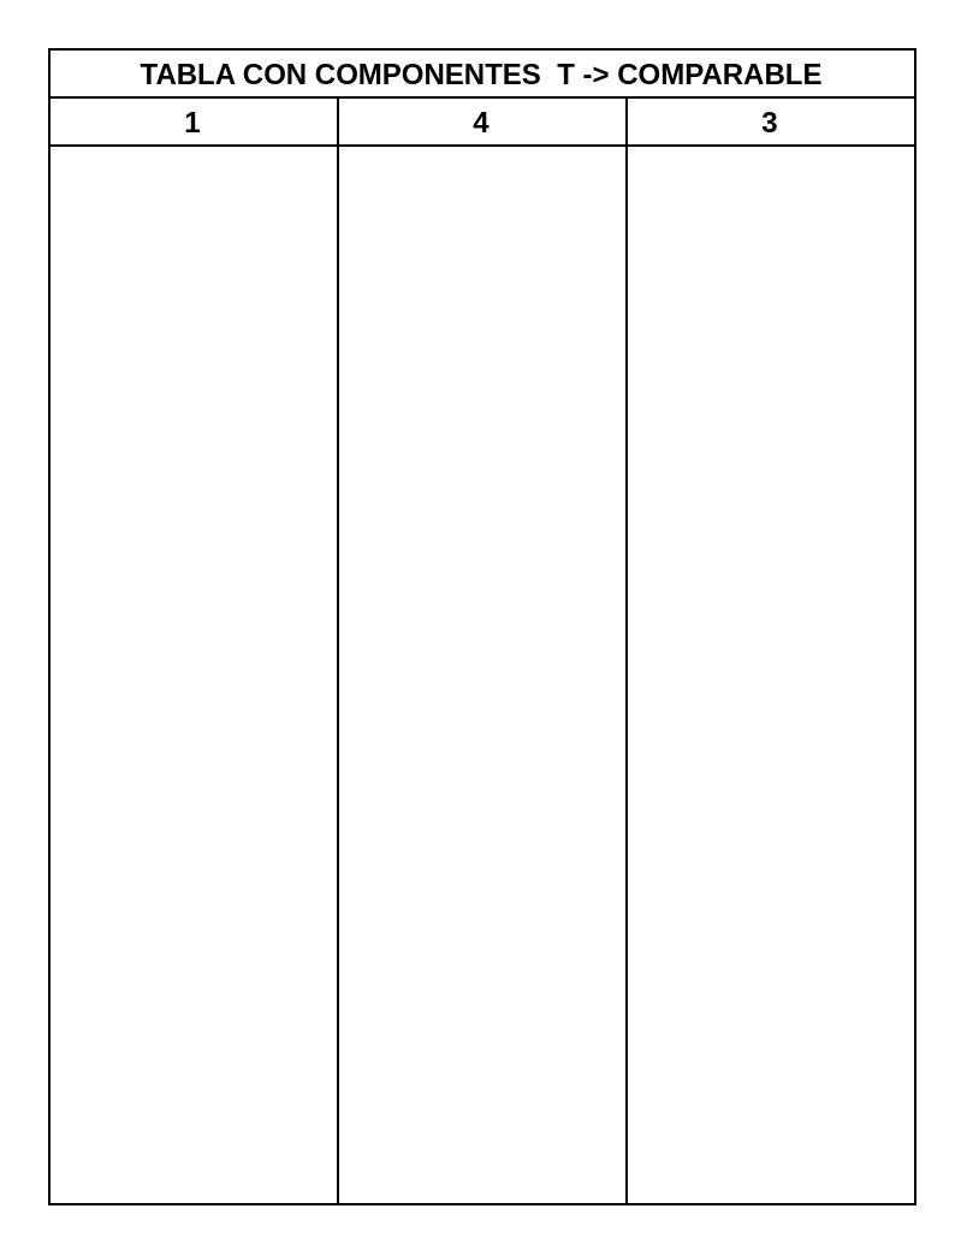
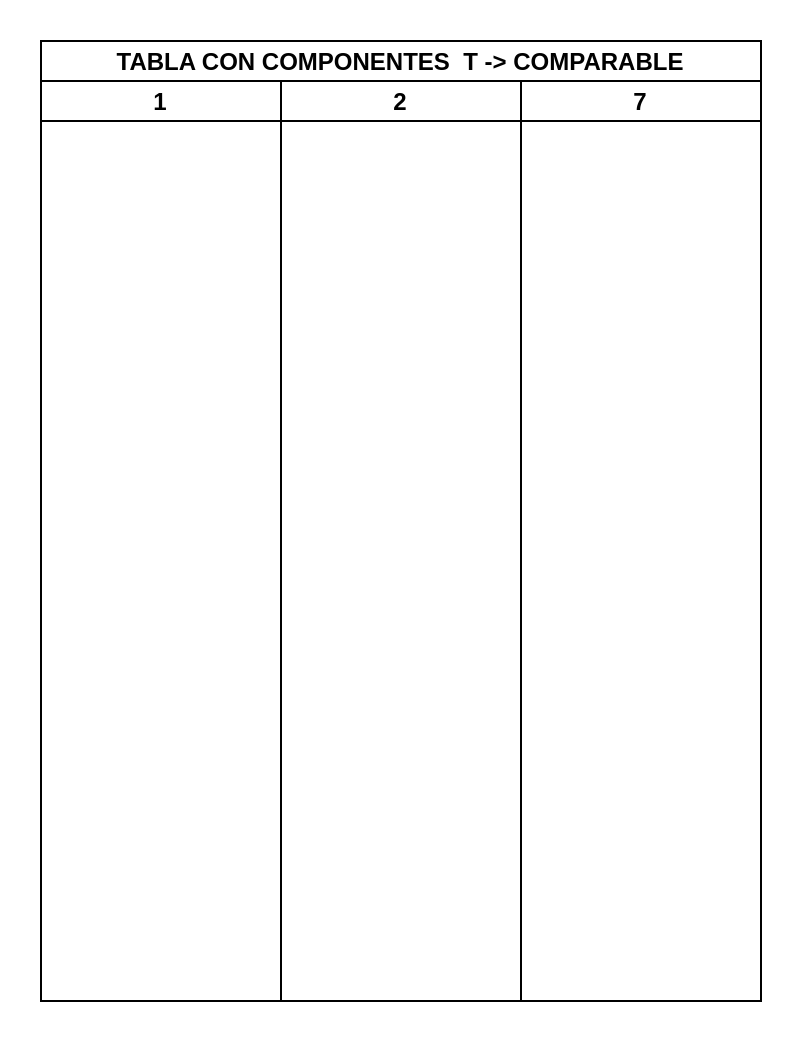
- <mxCell id="4" value="4" style="swimlane;startSize=20;" vertex="1" parent="2"><mxGeometry x="120" y="20" width="120" height="460" as="geometry" /></mxCell>
+ <mxCell id="4" value="2" style="swimlane;startSize=20;" vertex="1" parent="2"><mxGeometry x="120" y="20" width="120" height="460" as="geometry" /></mxCell>
- <mxCell id="5" value="3" style="swimlane;startSize=20;" vertex="1" parent="2"><mxGeometry x="240" y="20" width="120" height="460" as="geometry" /></mxCell>
+ <mxCell id="5" value="7" style="swimlane;startSize=20;" vertex="1" parent="2"><mxGeometry x="240" y="20" width="120" height="460" as="geometry" /></mxCell>
